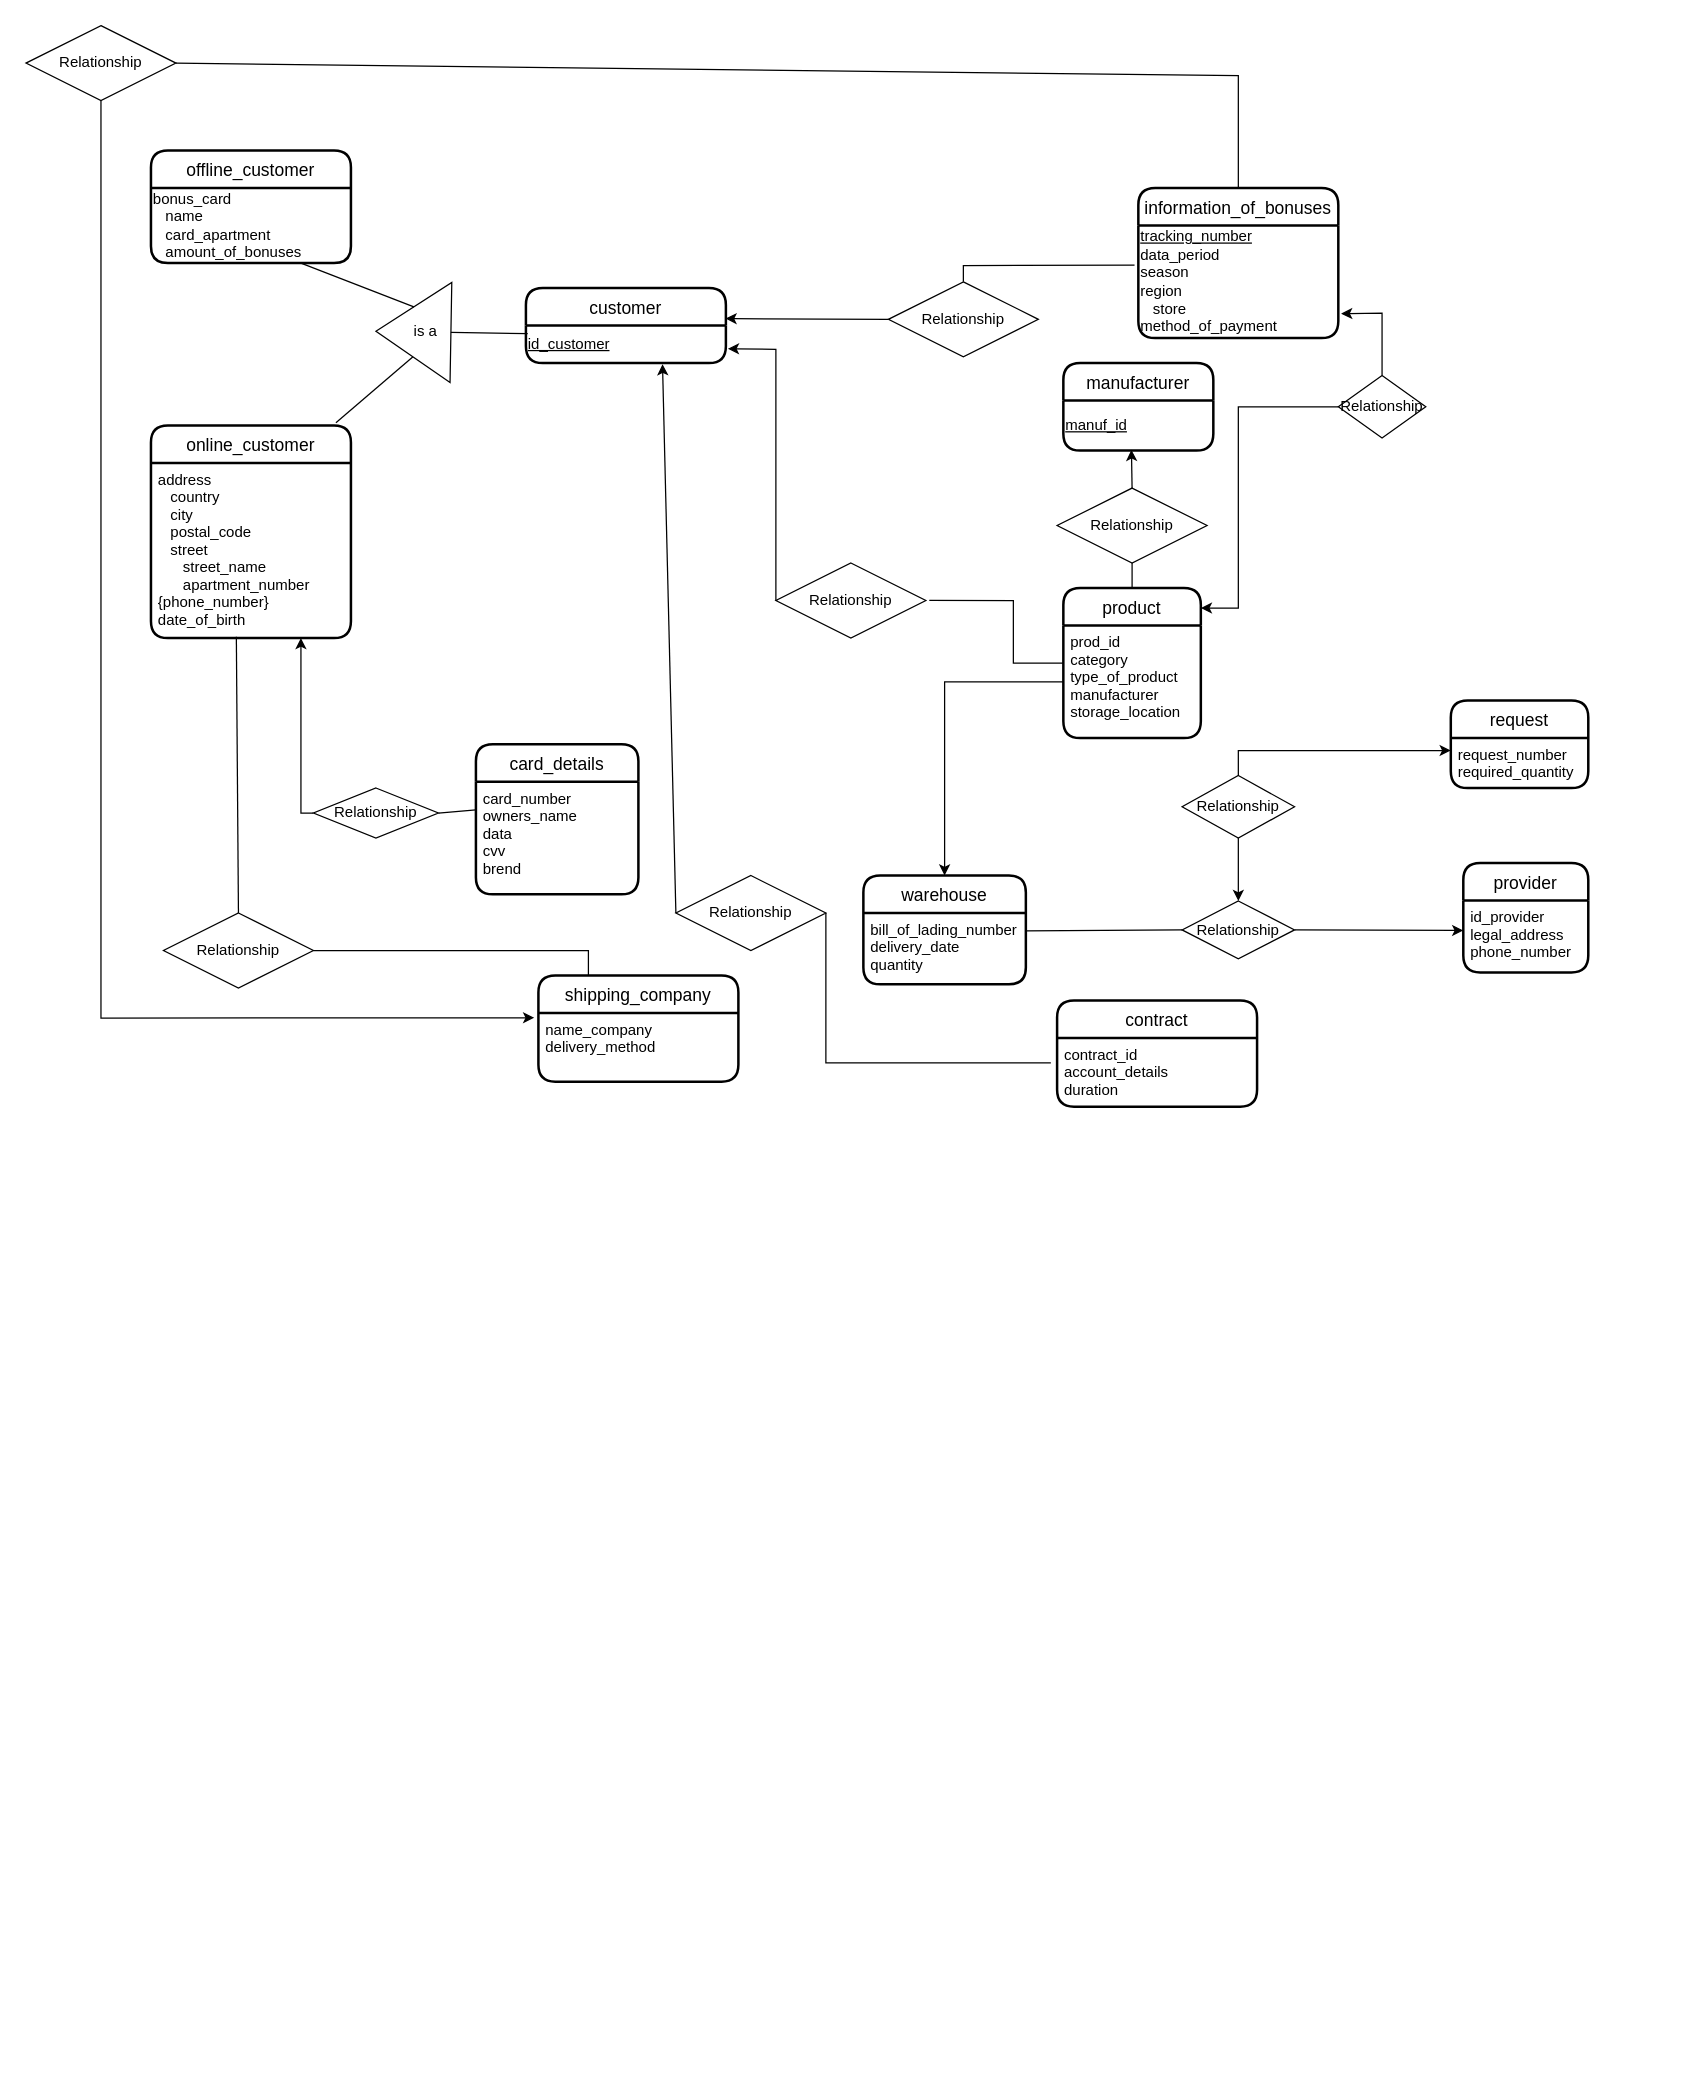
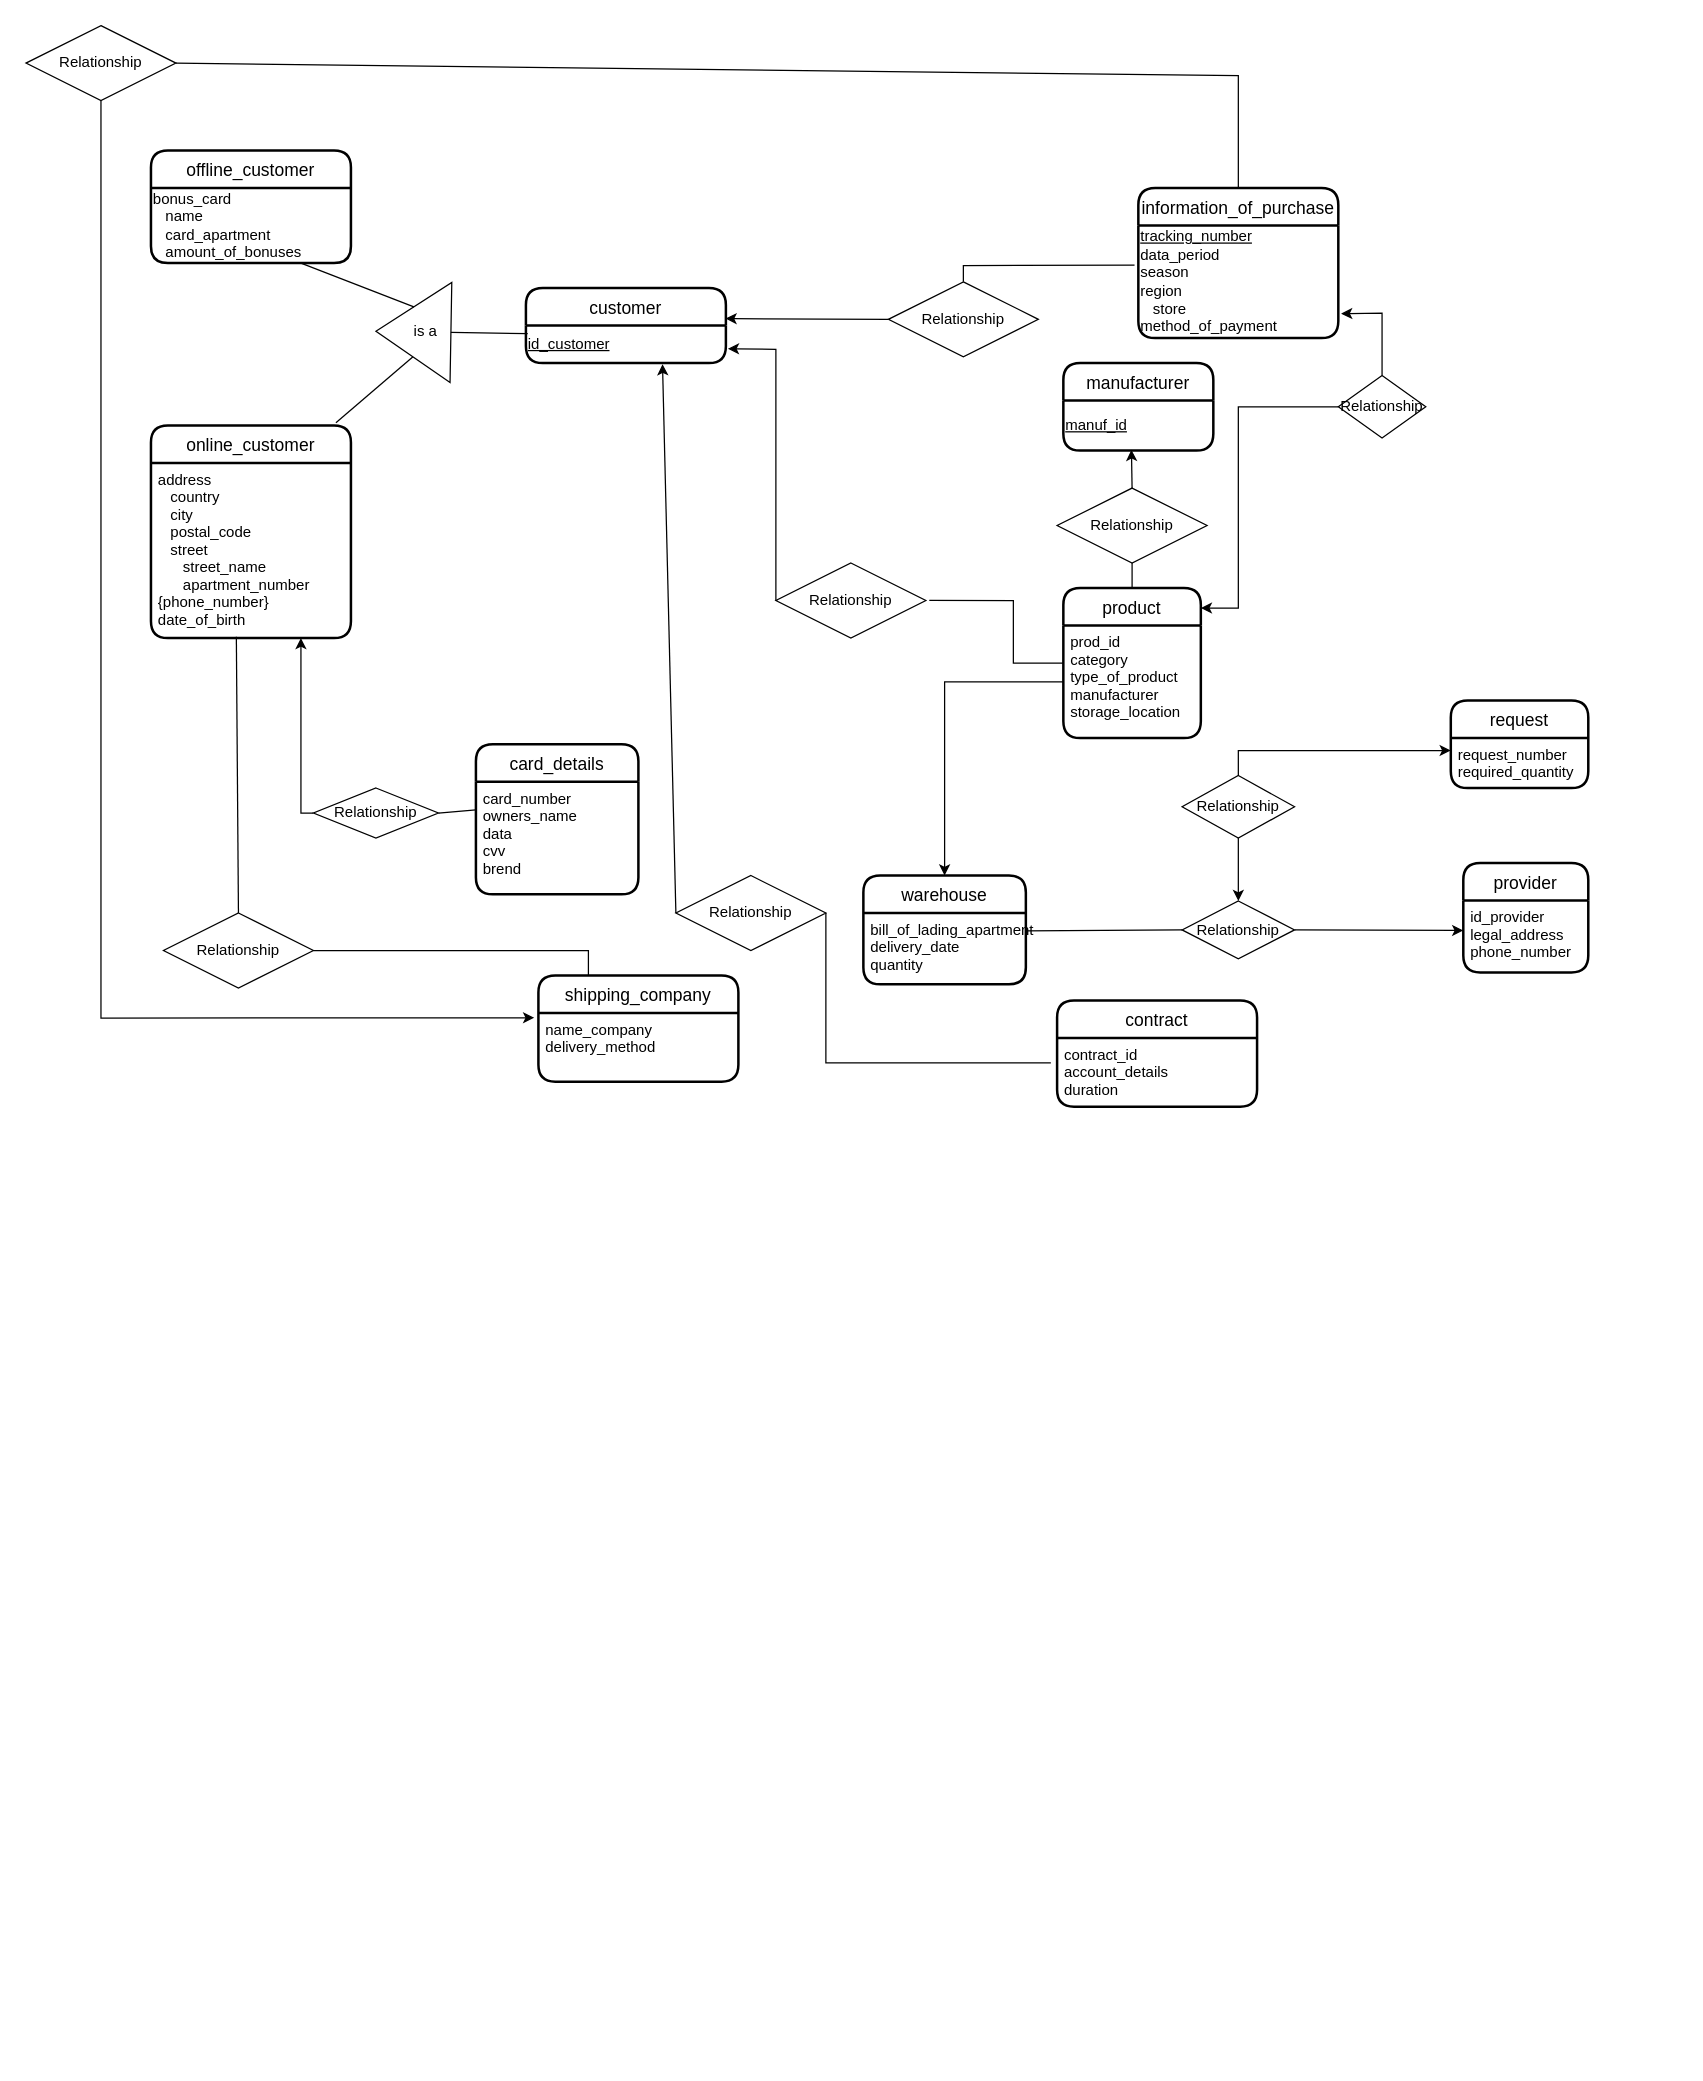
- <mxCell id="4" value="information_of_bonuses" style="swimlane;childLayout=stackLayout;horizontal=1;startSize=30;horizontalStack=0;rounded=1;fontSize=14;fontStyle=0;strokeWidth=2;resizeParent=0;resizeLast=1;shadow=0;dashed=0;align=center;" parent="1" vertex="1"><mxGeometry x="910" y="150" width="160" height="120" as="geometry" /></mxCell>
+ <mxCell id="4" value="information_of_purchase" style="swimlane;childLayout=stackLayout;horizontal=1;startSize=30;horizontalStack=0;rounded=1;fontSize=14;fontStyle=0;strokeWidth=2;resizeParent=0;resizeLast=1;shadow=0;dashed=0;align=center;" parent="1" vertex="1"><mxGeometry x="910" y="150" width="160" height="120" as="geometry" /></mxCell>
- <mxCell id="35" value="bill_of_lading_number&#10;delivery_date&#10;quantity&#10;" style="align=left;strokeColor=none;fillColor=none;spacingLeft=4;fontSize=12;verticalAlign=top;resizable=0;rotatable=0;part=1;" vertex="1" parent="34"><mxGeometry y="30" width="130" height="57" as="geometry" /></mxCell>
+ <mxCell id="35" value="bill_of_lading_apartment&#10;delivery_date&#10;quantity&#10;" style="align=left;strokeColor=none;fillColor=none;spacingLeft=4;fontSize=12;verticalAlign=top;resizable=0;rotatable=0;part=1;" vertex="1" parent="34"><mxGeometry y="30" width="130" height="57" as="geometry" /></mxCell>
